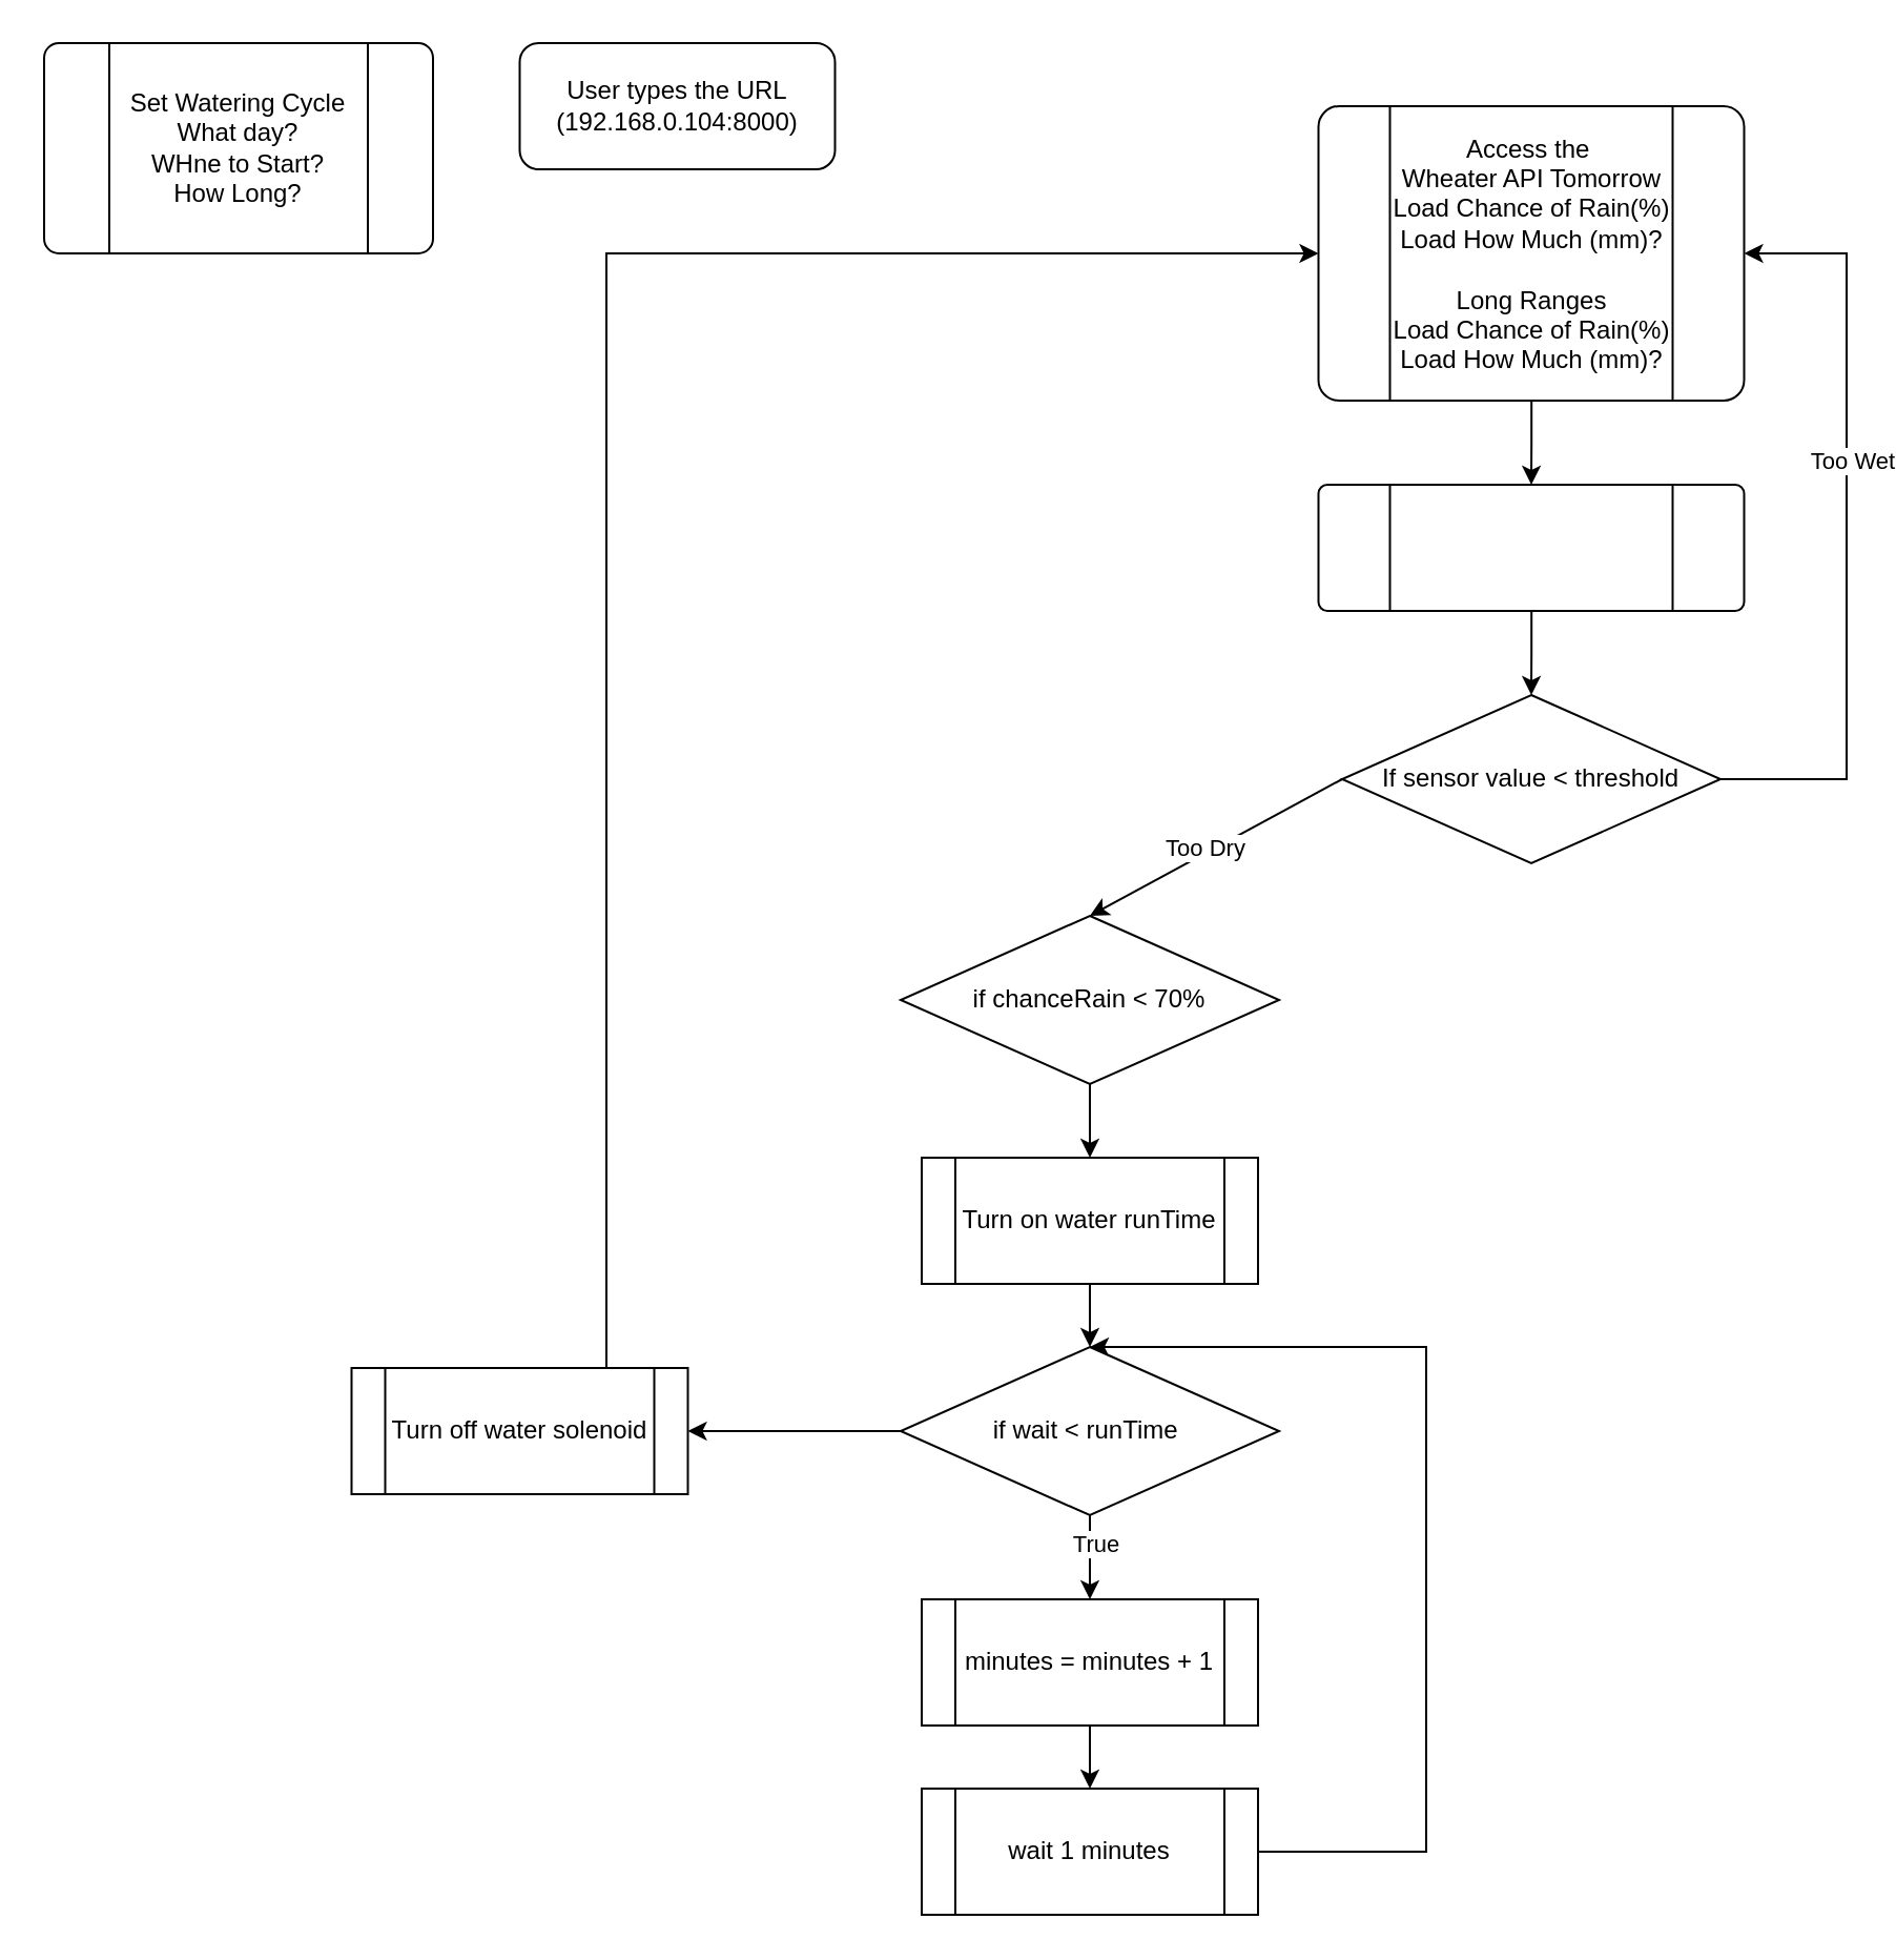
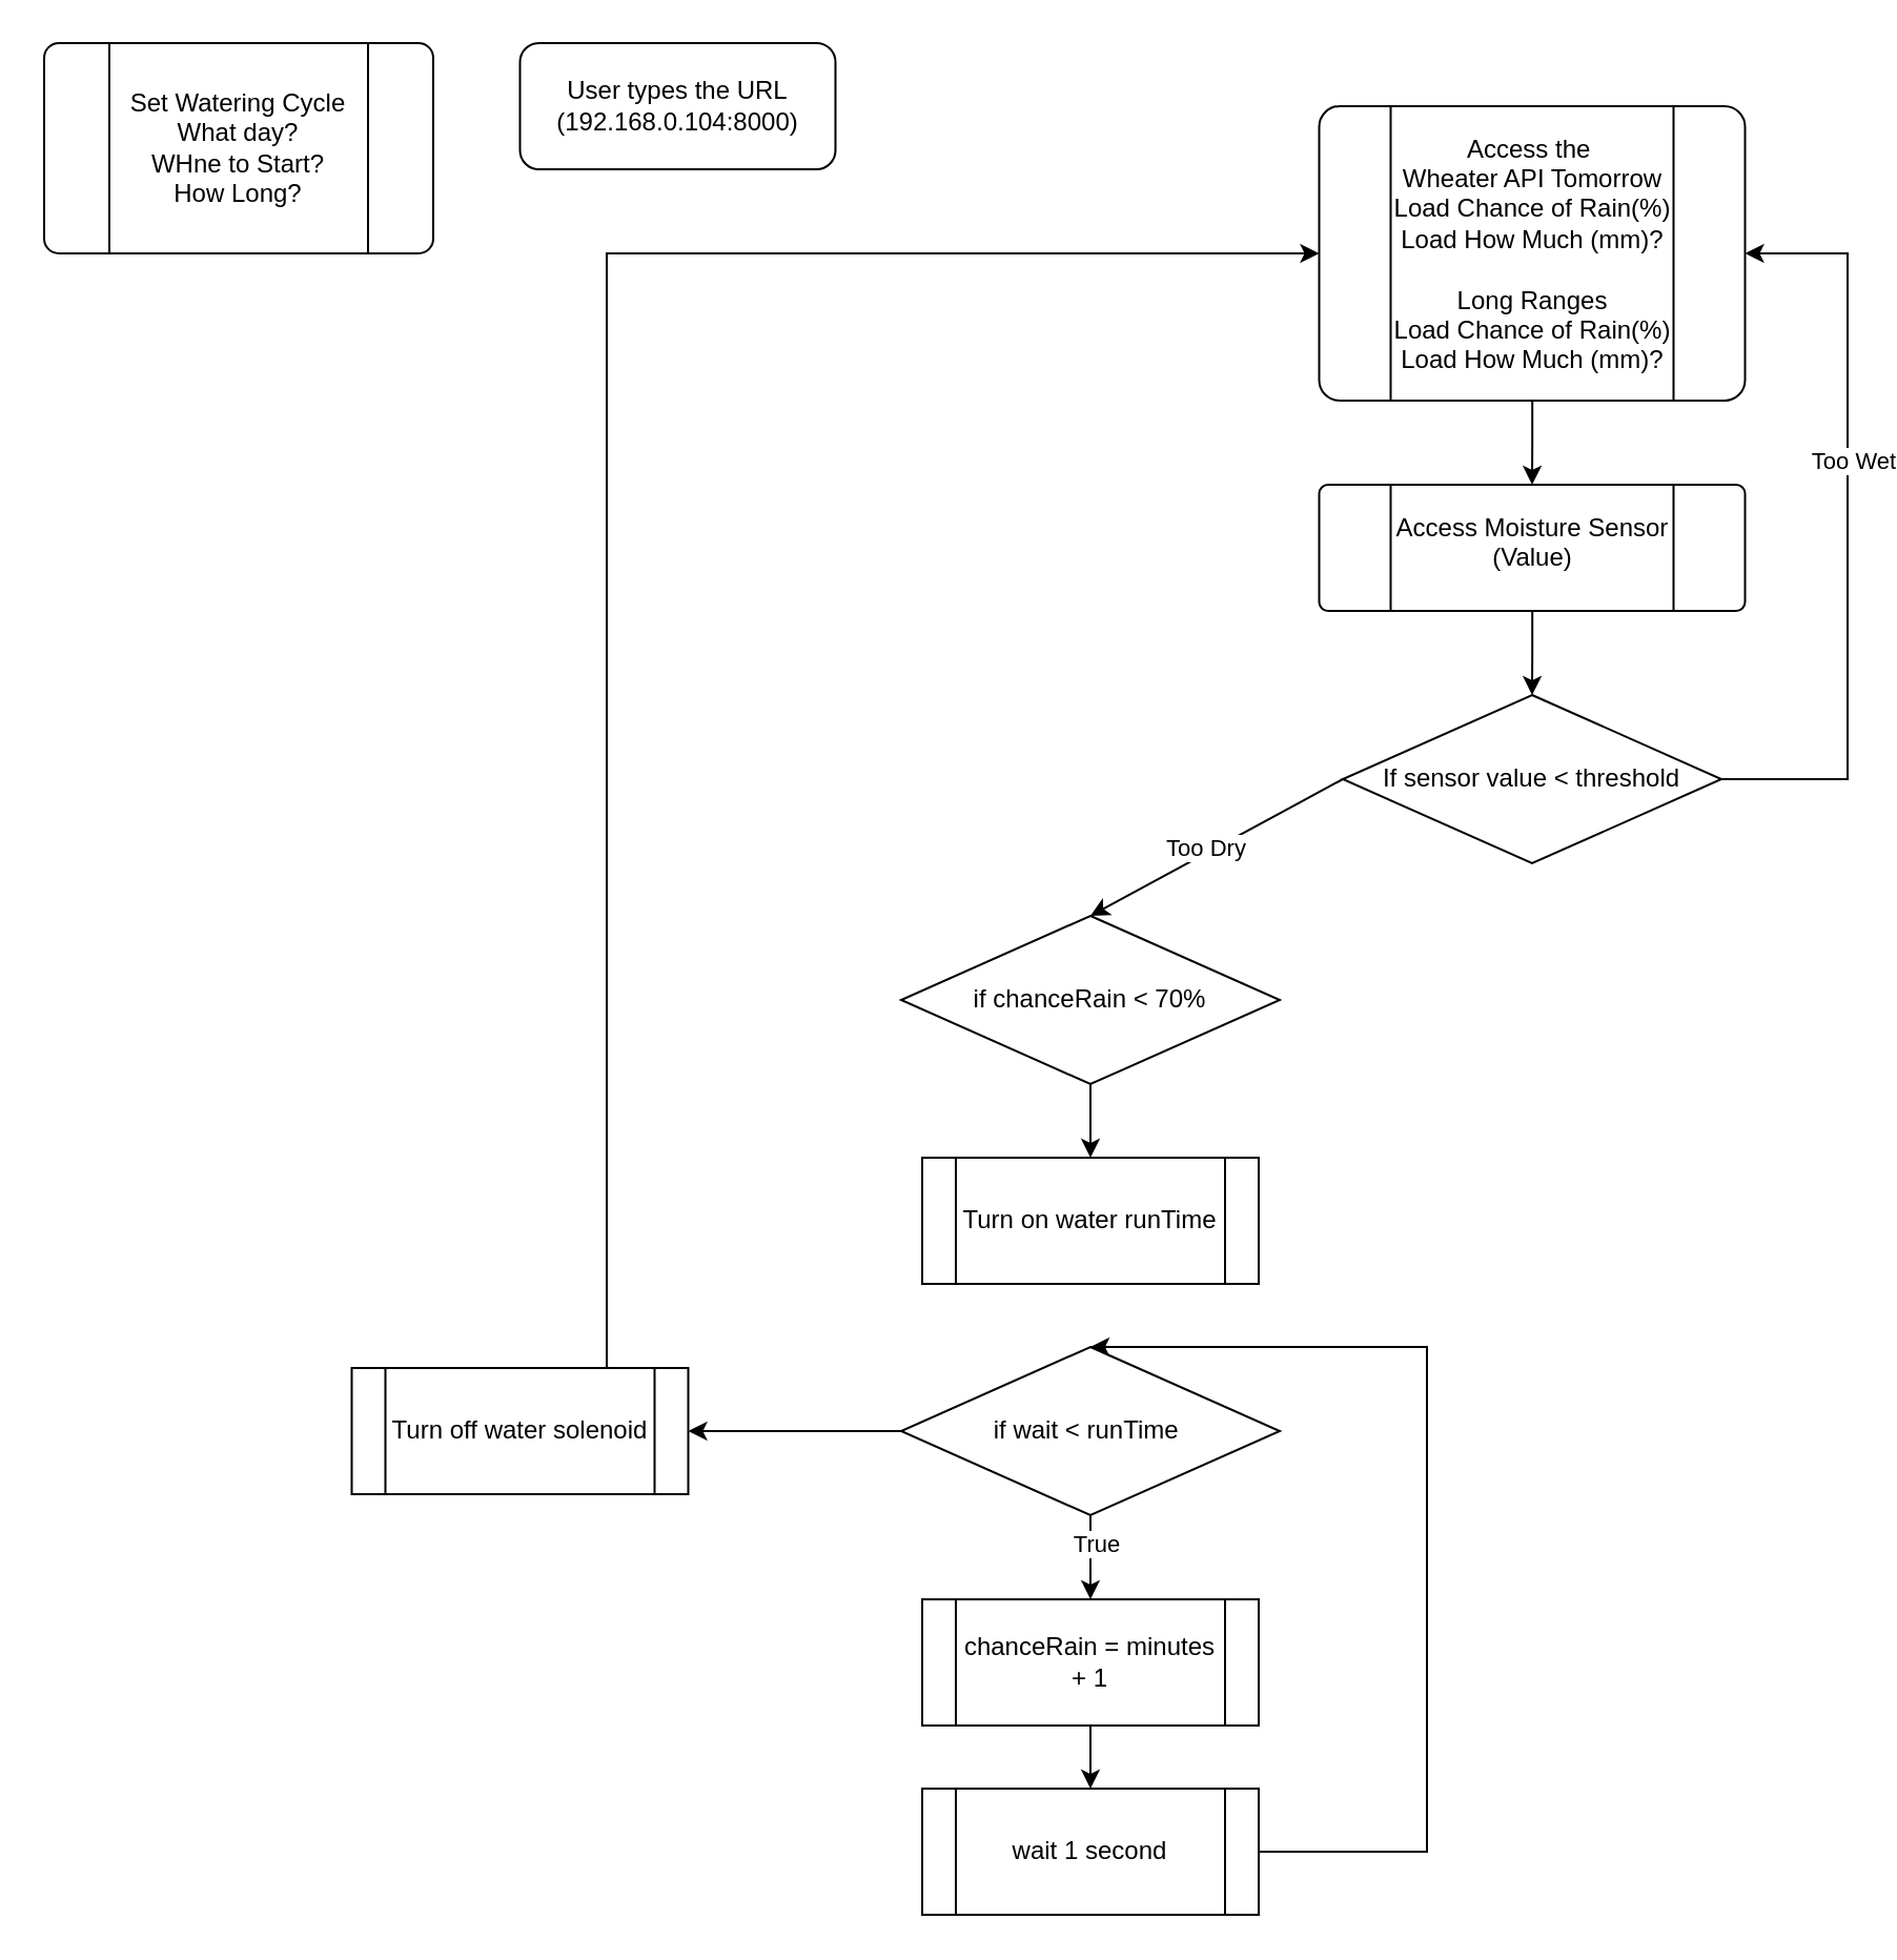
+ <mxCell id="11" value="&lt;div&gt;Access Moisture Sensor (Value)&lt;/div&gt;&lt;div&gt;&lt;div&gt;&lt;br&gt;&lt;/div&gt;&lt;/div&gt;" style="text;html=1;align=center;verticalAlign=middle;whiteSpace=wrap;rounded=0;" vertex="1" parent="1"><mxGeometry x="660.5" y="250" width="135" height="30" as="geometry" /></mxCell>
- <mxCell id="19" style="edgeStyle=orthogonalEdgeStyle;rounded=0;orthogonalLoop=1;jettySize=auto;html=1;entryX=0.5;entryY=0;entryDx=0;entryDy=0;" edge="1" parent="1" source="20" target="24"><mxGeometry relative="1" as="geometry" /></mxCell>
- <mxCell id="26" value="minutes = minutes + 1" style="shape=process;whiteSpace=wrap;html=1;backgroundOutline=1;" vertex="1" parent="1"><mxGeometry x="438" y="760" width="160" height="60" as="geometry" /></mxCell>
+ <mxCell id="26" value="chanceRain = minutes + 1" style="shape=process;whiteSpace=wrap;html=1;backgroundOutline=1;" vertex="1" parent="1"><mxGeometry x="438" y="760" width="160" height="60" as="geometry" /></mxCell>
- <mxCell id="28" value="wait 1 minutes" style="shape=process;whiteSpace=wrap;html=1;backgroundOutline=1;" vertex="1" parent="1"><mxGeometry x="438" y="850" width="160" height="60" as="geometry" /></mxCell>
+ <mxCell id="28" value="wait 1 second" style="shape=process;whiteSpace=wrap;html=1;backgroundOutline=1;" vertex="1" parent="1"><mxGeometry x="438" y="850" width="160" height="60" as="geometry" /></mxCell>
